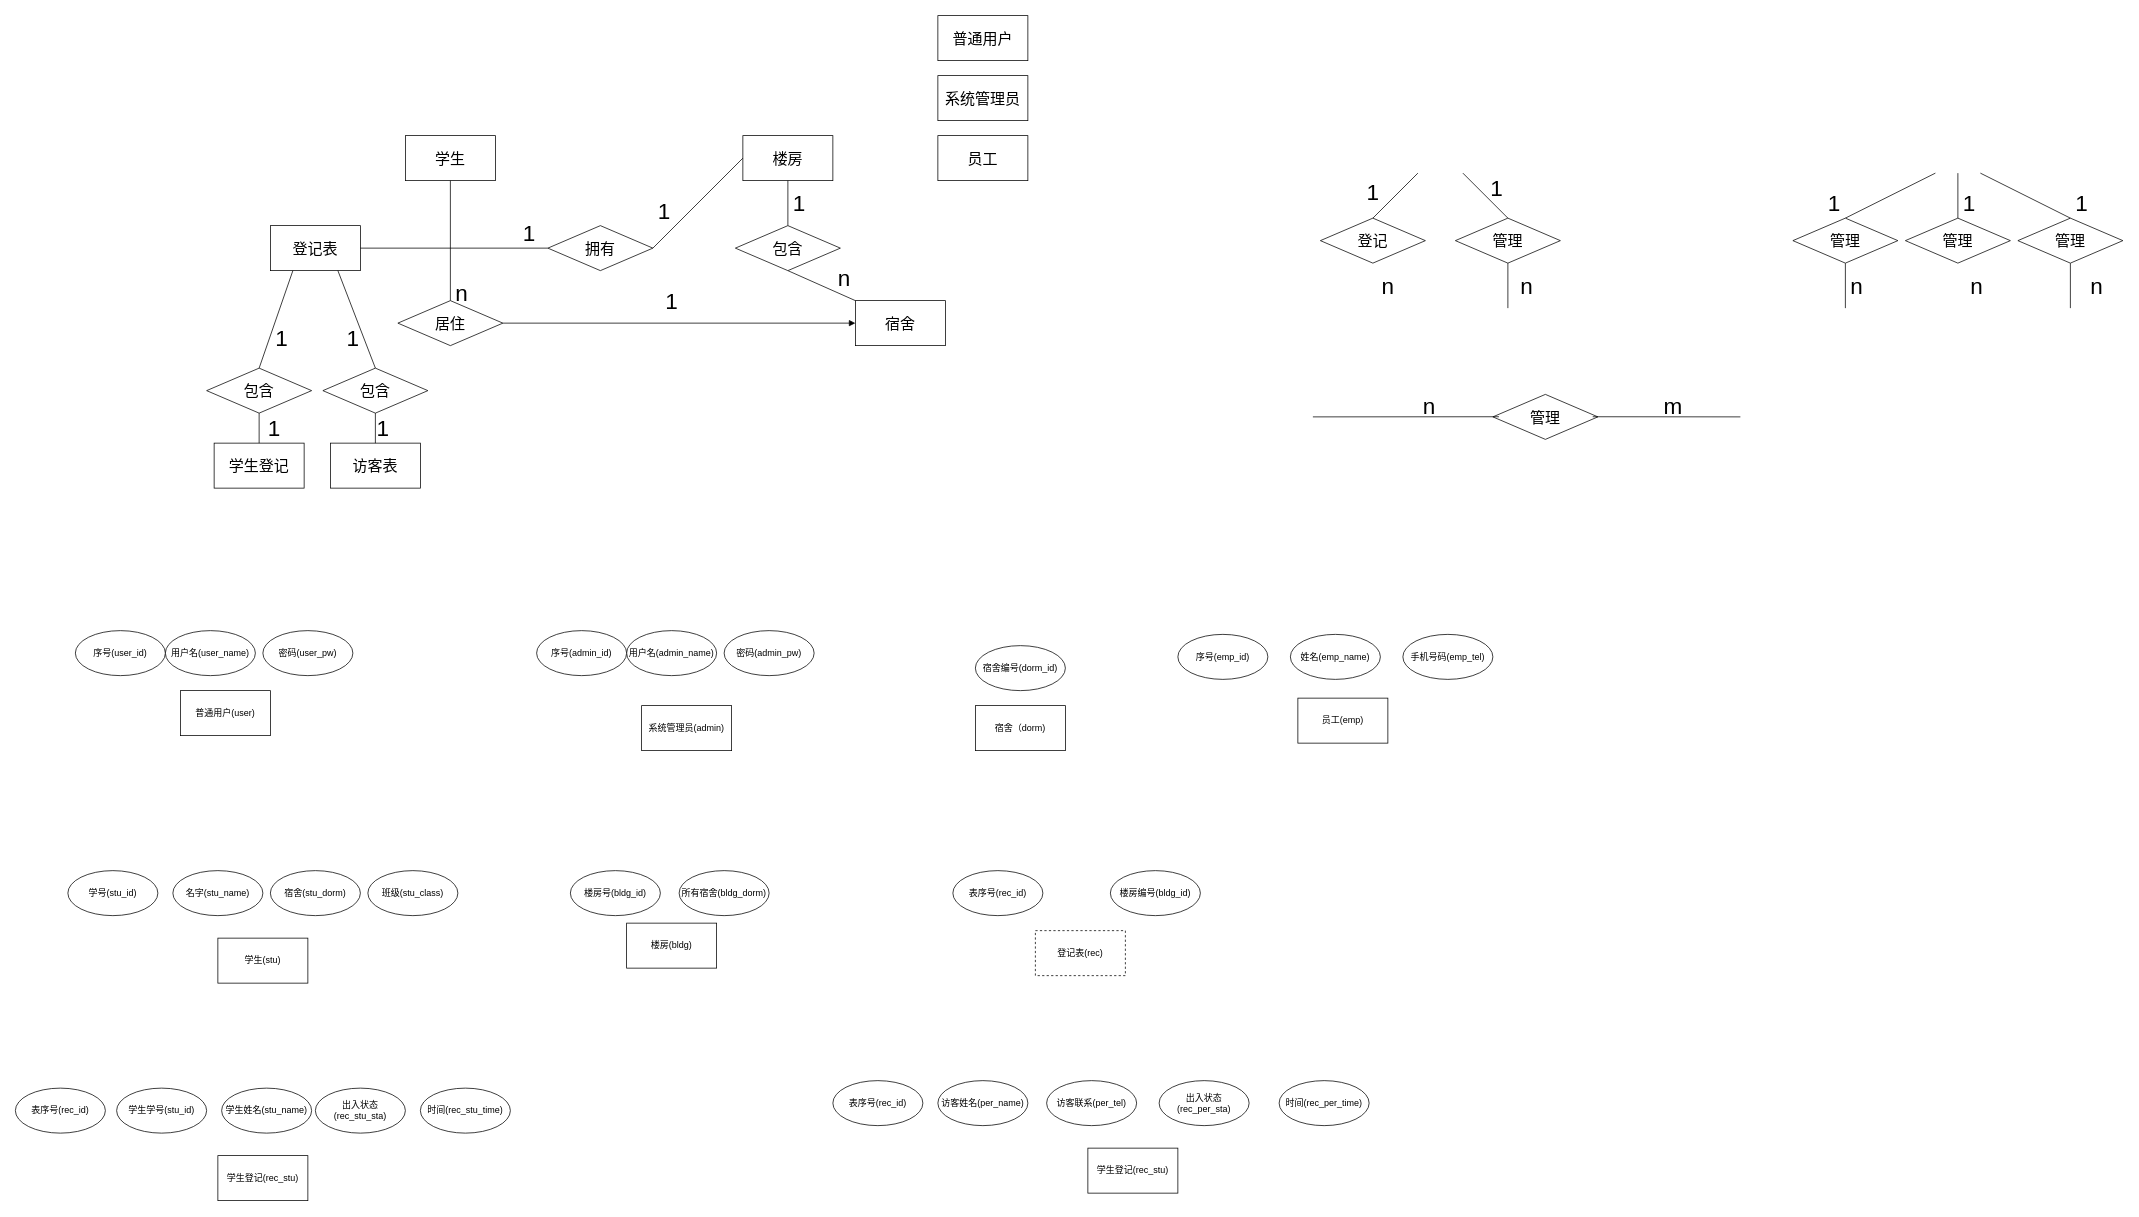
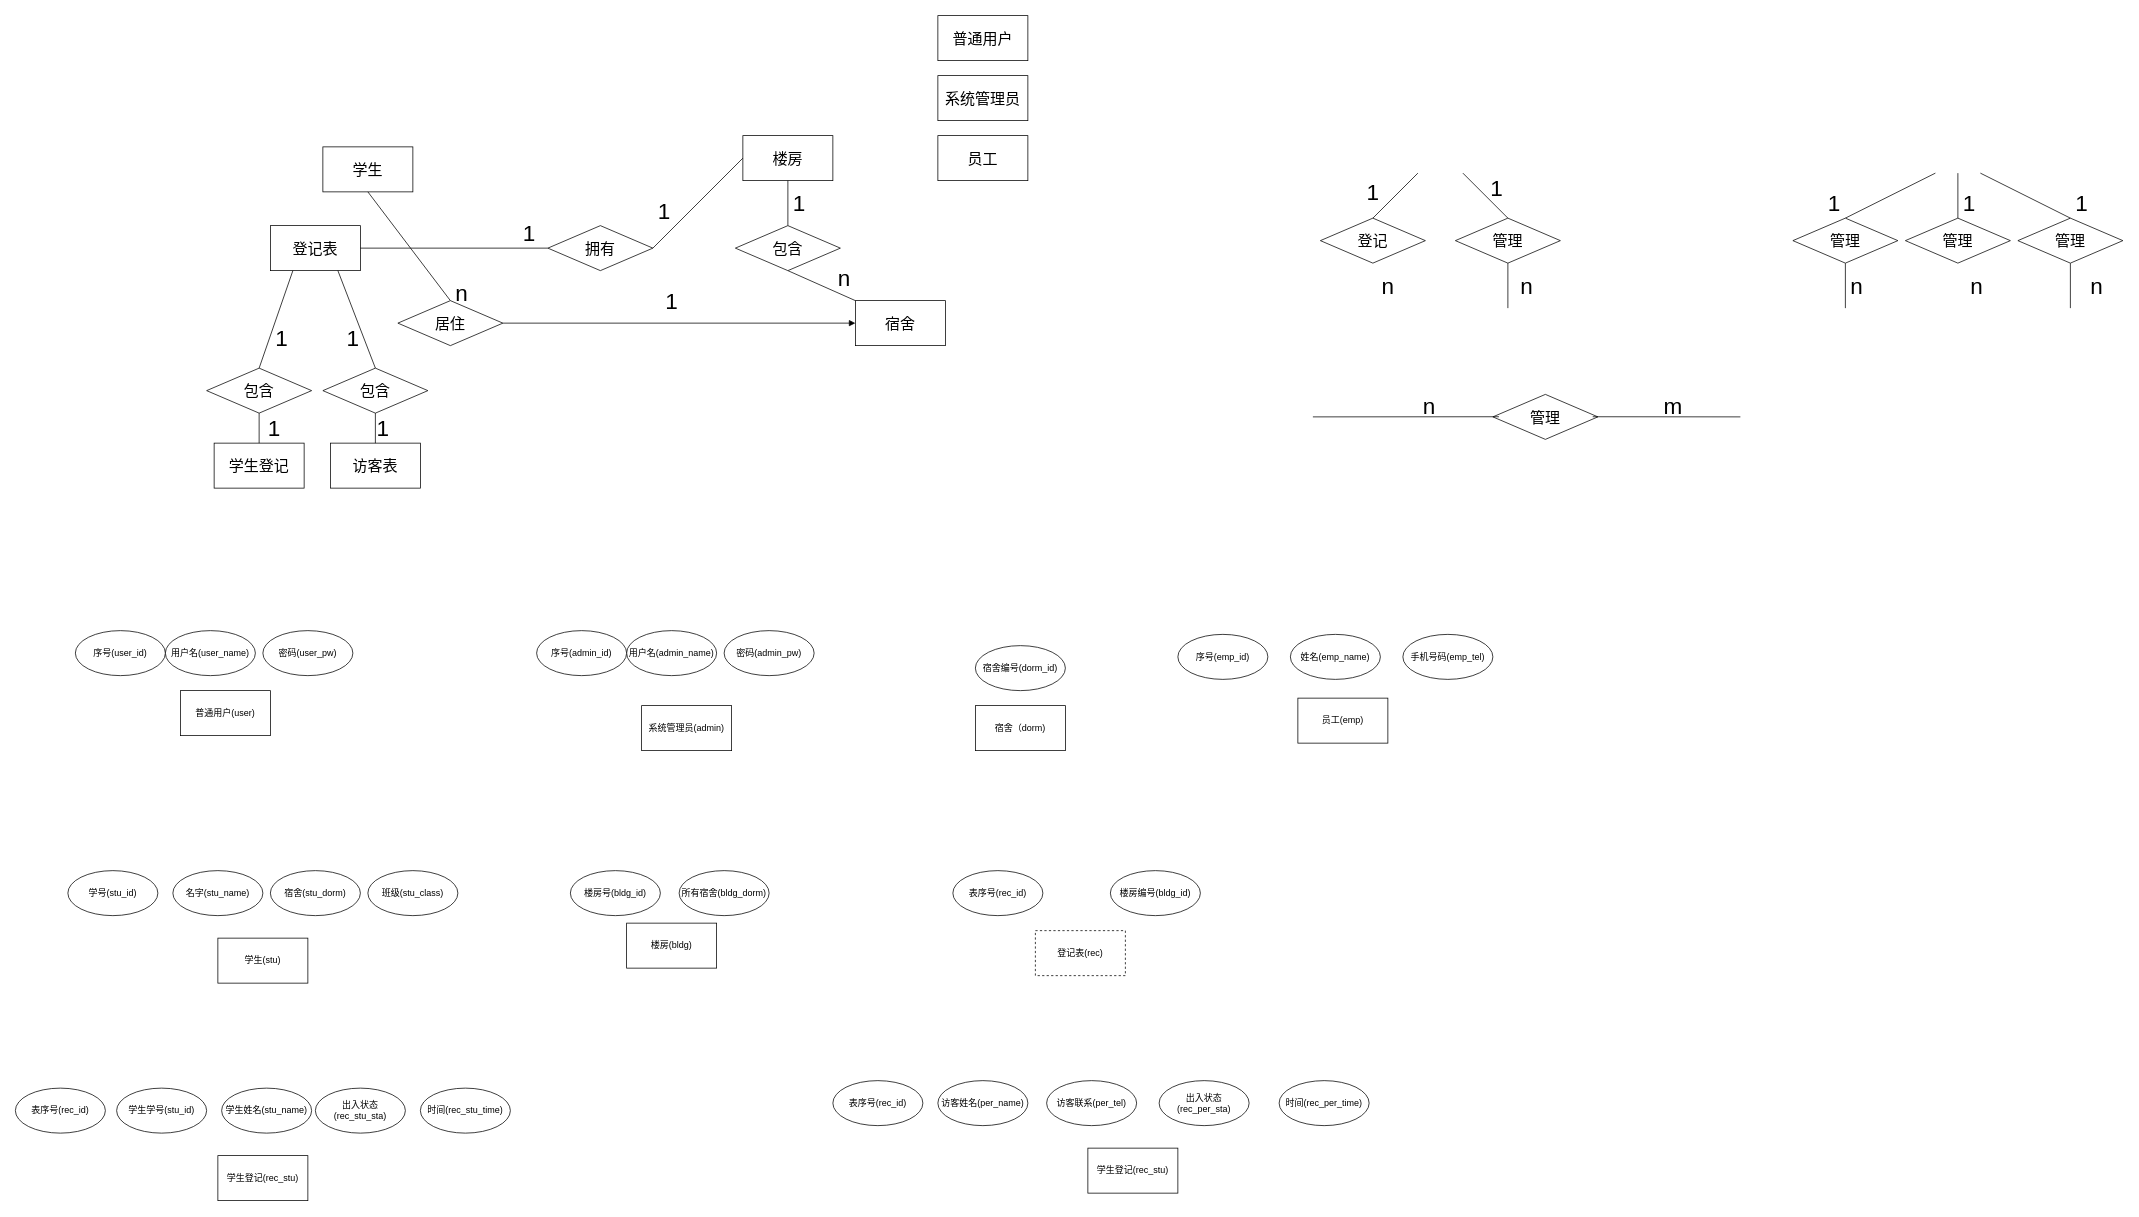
- <mxCell id="2" value="学生" style="whiteSpace=wrap;html=1;fontSize=20;" vertex="1" parent="1"><mxGeometry x="540" y="180" width="120" height="60" as="geometry" /></mxCell>
+ <mxCell id="2" value="学生" style="whiteSpace=wrap;html=1;fontSize=20;" vertex="1" parent="1"><mxGeometry x="430" y="195" width="120" height="60" as="geometry" /></mxCell>
